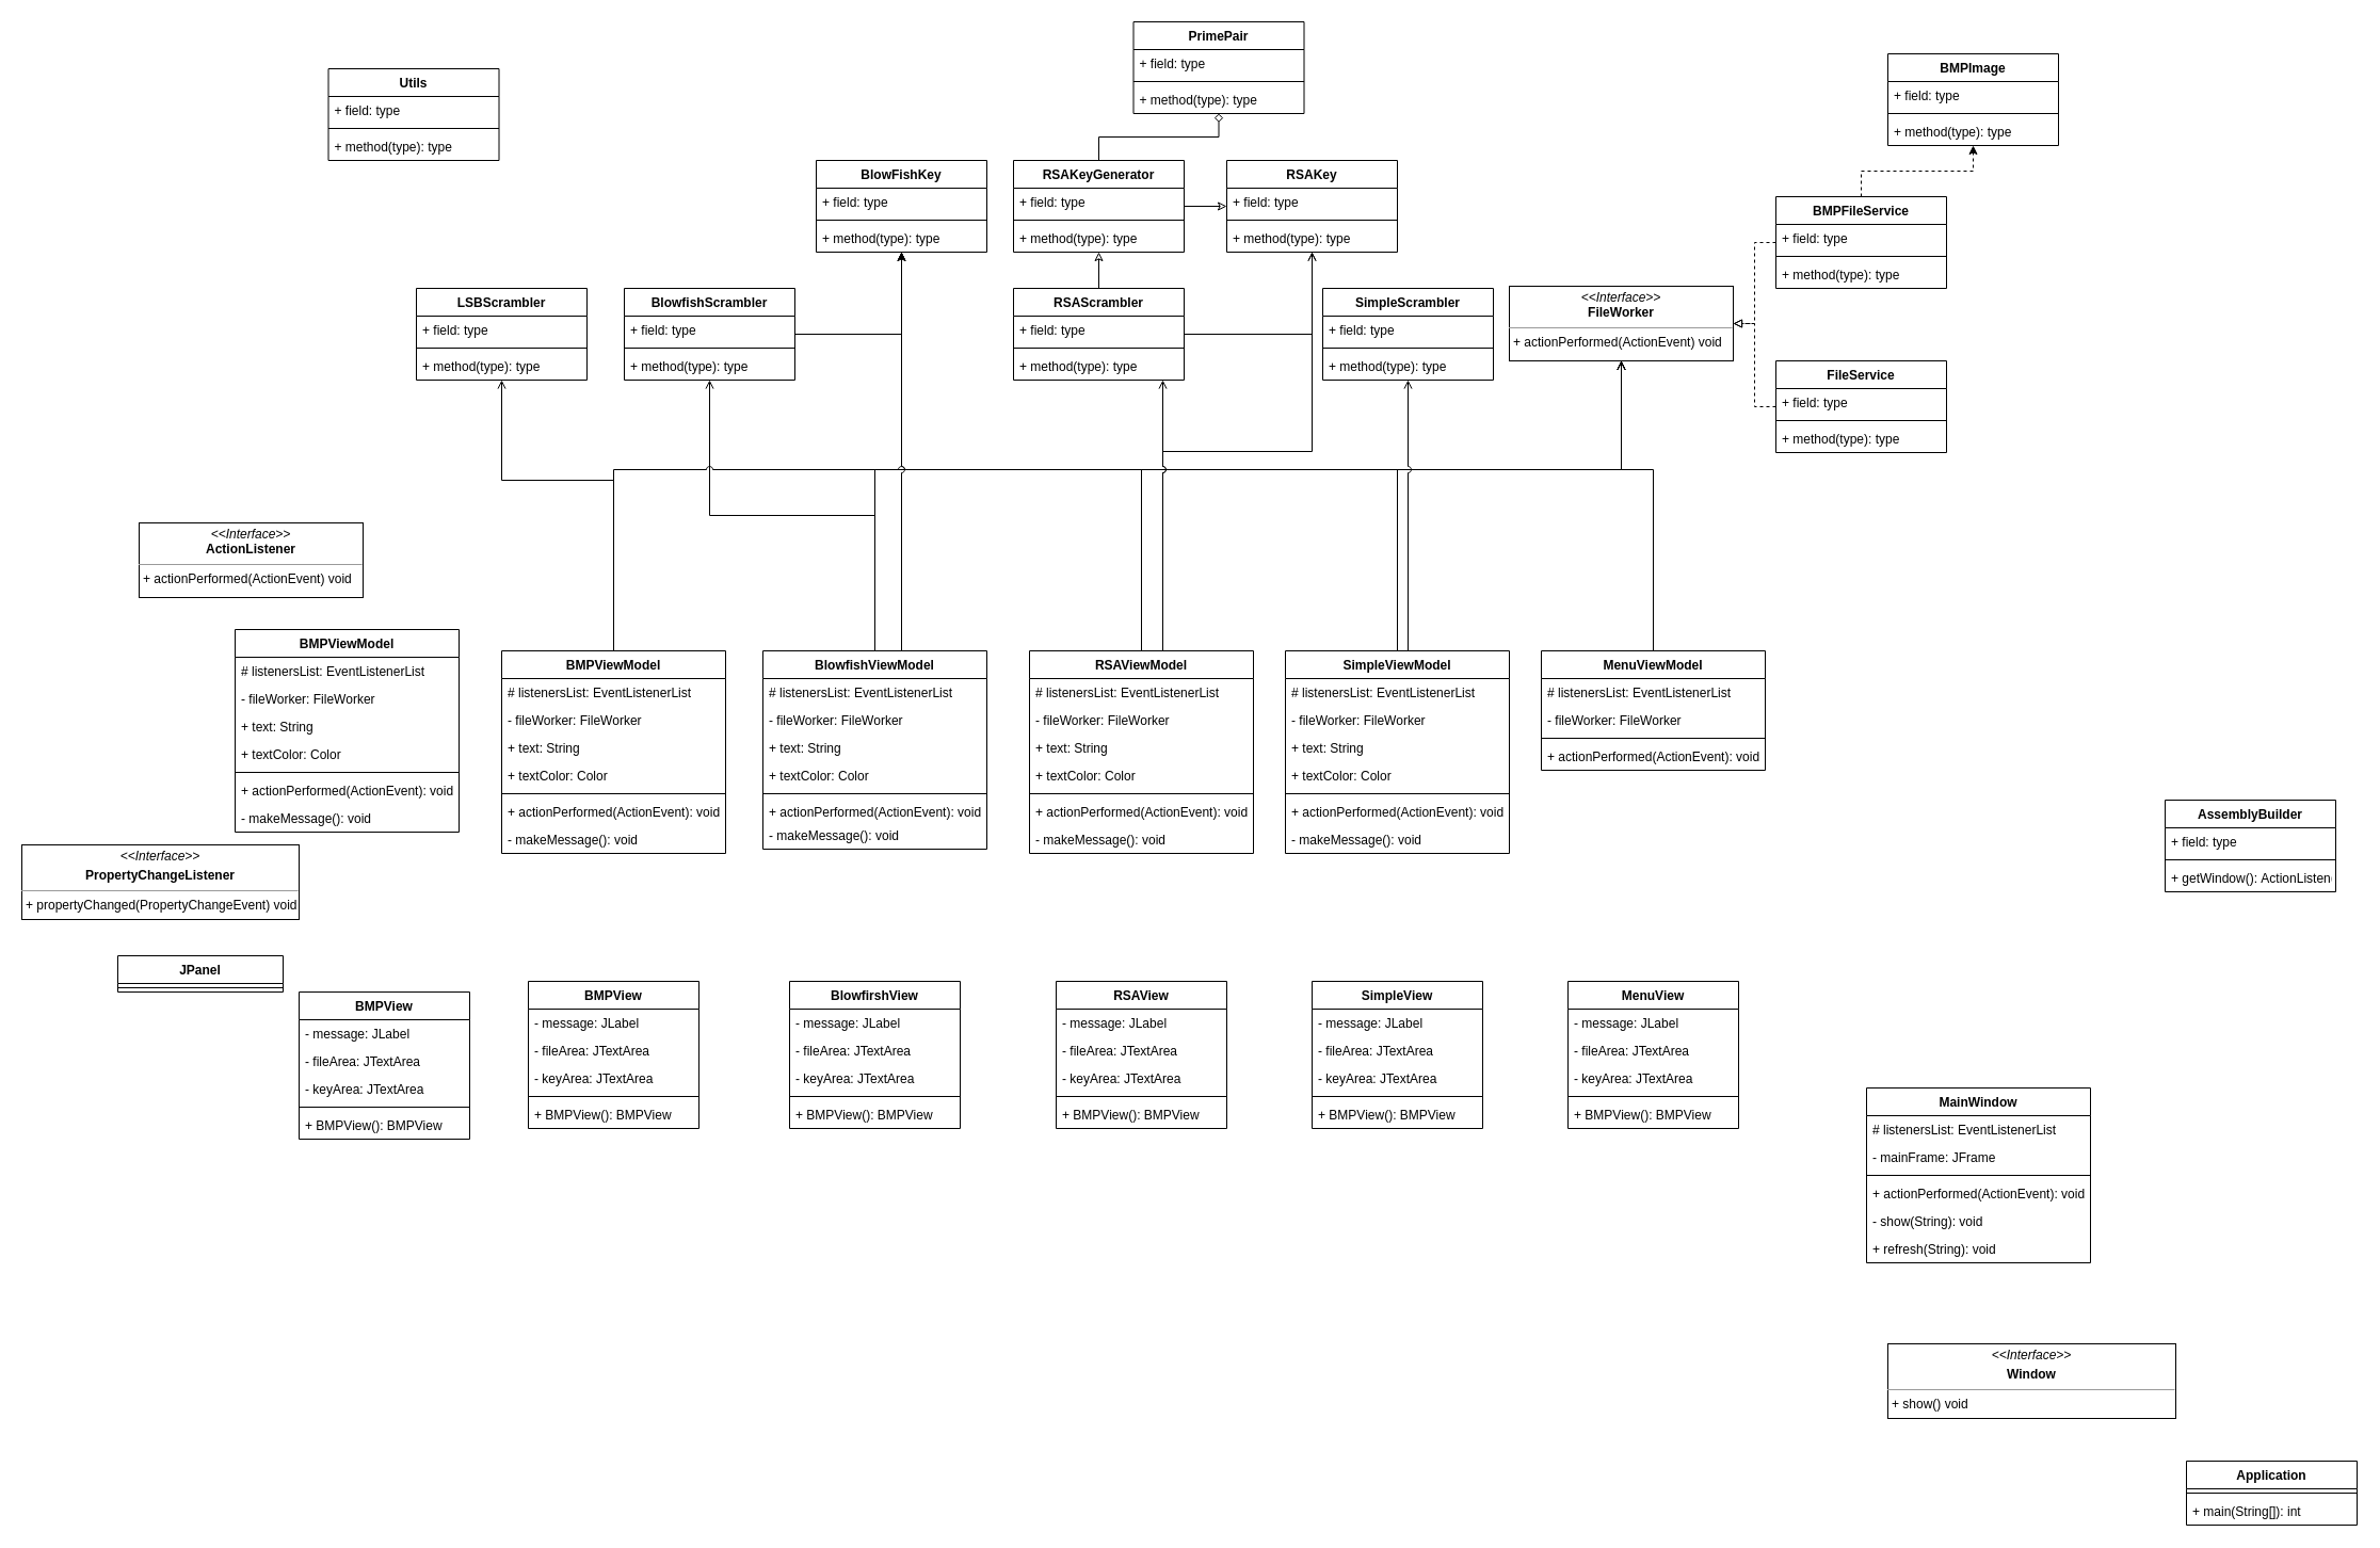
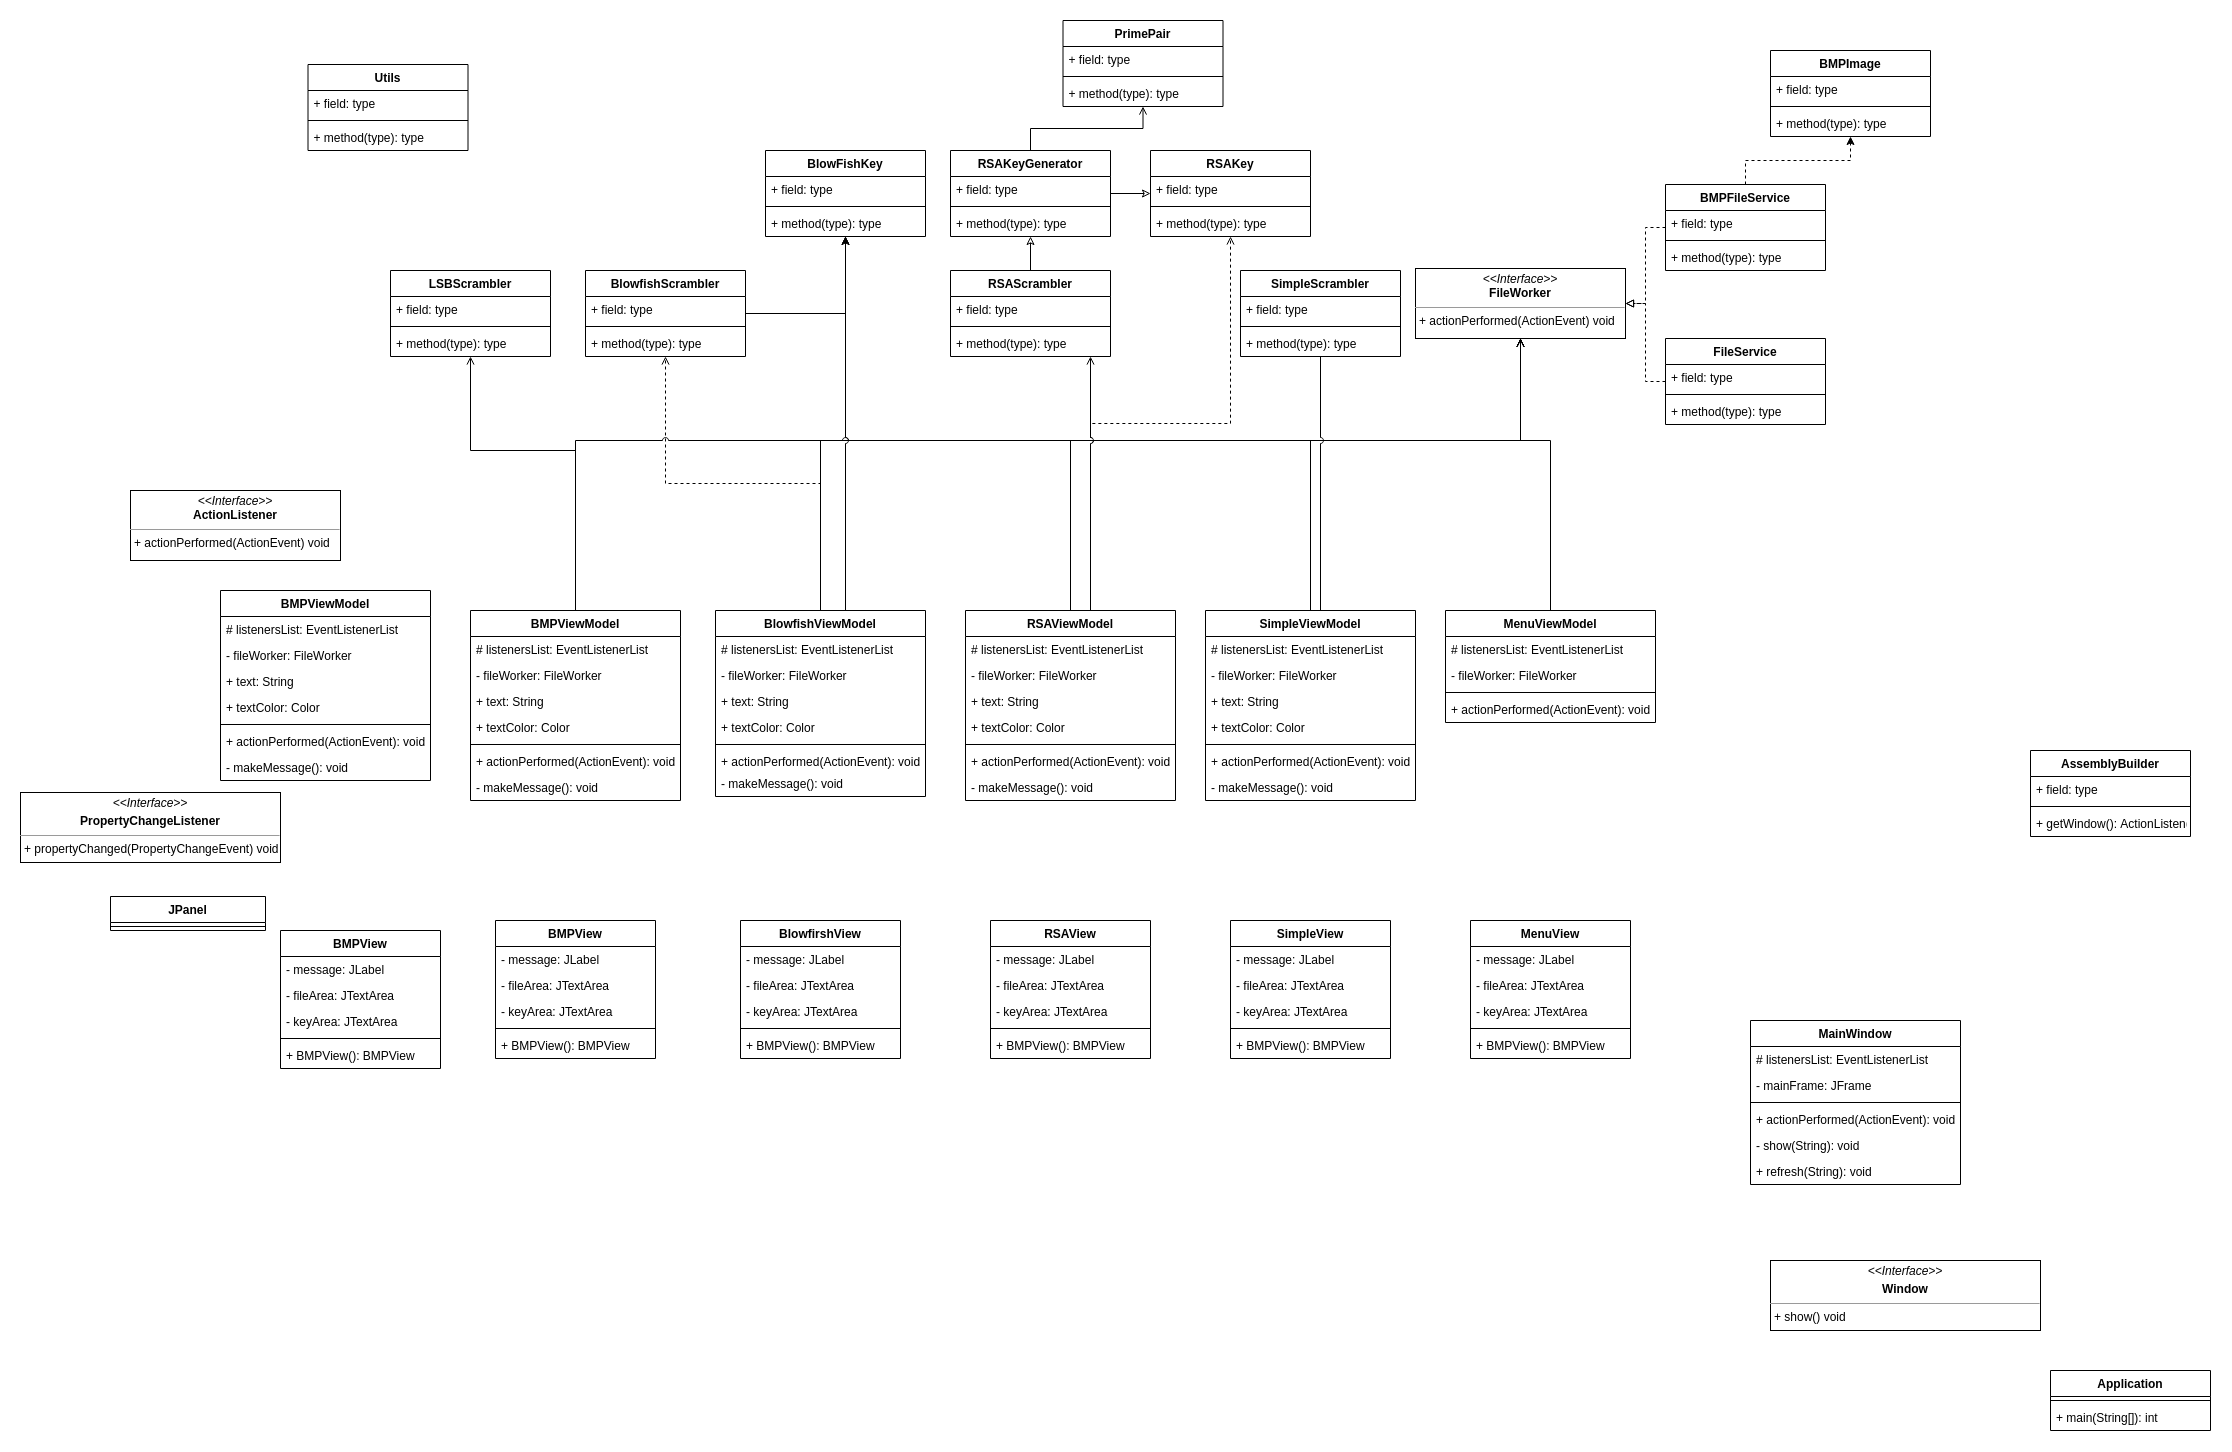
- <mxCell id="65" style="edgeStyle=orthogonalEdgeStyle;rounded=0;jumpStyle=arc;orthogonalLoop=1;jettySize=auto;html=1;startArrow=none;startFill=0;endArrow=diamond;endFill=0;" parent="1" source="67" target="82" edge="1"><mxGeometry relative="1" as="geometry" /></mxCell>
+ <mxCell id="65" style="edgeStyle=orthogonalEdgeStyle;rounded=0;jumpStyle=arc;orthogonalLoop=1;jettySize=auto;html=1;startArrow=none;startFill=0;endArrow=open;endFill=0;" parent="1" source="67" target="82" edge="1"><mxGeometry relative="1" as="geometry" /></mxCell>
- <mxCell id="59" style="edgeStyle=orthogonalEdgeStyle;rounded=0;jumpStyle=arc;orthogonalLoop=1;jettySize=auto;html=1;startArrow=none;startFill=0;endArrow=open;endFill=0;" parent="1" source="61" target="90" edge="1"><mxGeometry relative="1" as="geometry" /></mxCell>
- <mxCell id="37" style="edgeStyle=orthogonalEdgeStyle;rounded=0;jumpStyle=arc;orthogonalLoop=1;jettySize=auto;html=1;startArrow=none;startFill=0;endArrow=open;endFill=0;" parent="1" source="38" target="142" edge="1"><mxGeometry relative="1" as="geometry"><Array as="points"><mxPoint x="1320" y="550" /><mxPoint x="1320" y="550" /></Array></mxGeometry></mxCell>
+ <mxCell id="37" style="edgeStyle=orthogonalEdgeStyle;rounded=0;jumpStyle=arc;orthogonalLoop=1;jettySize=auto;html=1;startArrow=none;startFill=0;endArrow=none;endFill=0;" parent="1" source="38" target="142" edge="1"><mxGeometry relative="1" as="geometry"><Array as="points"><mxPoint x="1320" y="550" /><mxPoint x="1320" y="550" /></Array></mxGeometry></mxCell>
- <mxCell id="27" style="edgeStyle=orthogonalEdgeStyle;rounded=0;jumpStyle=arc;orthogonalLoop=1;jettySize=auto;html=1;startArrow=none;startFill=0;endArrow=open;endFill=0;" parent="1" source="28" target="90" edge="1"><mxGeometry relative="1" as="geometry"><Array as="points"><mxPoint x="1090" y="423" /><mxPoint x="1230" y="423" /></Array></mxGeometry></mxCell>
+ <mxCell id="27" style="edgeStyle=orthogonalEdgeStyle;rounded=0;jumpStyle=arc;orthogonalLoop=1;jettySize=auto;html=1;startArrow=none;startFill=0;endArrow=open;endFill=0;dashed=1;" parent="1" source="28" target="90" edge="1"><mxGeometry relative="1" as="geometry"><Array as="points"><mxPoint x="1090" y="423" /><mxPoint x="1230" y="423" /></Array></mxGeometry></mxCell>
- <mxCell id="5" style="edgeStyle=orthogonalEdgeStyle;rounded=0;jumpStyle=arc;orthogonalLoop=1;jettySize=auto;html=1;startArrow=none;startFill=0;endArrow=open;endFill=0;" parent="1" source="7" target="148" edge="1"><mxGeometry relative="1" as="geometry" /></mxCell>
+ <mxCell id="5" style="edgeStyle=orthogonalEdgeStyle;rounded=0;jumpStyle=arc;orthogonalLoop=1;jettySize=auto;html=1;startArrow=none;startFill=0;endArrow=open;endFill=0;dashed=1;" parent="1" source="7" target="148" edge="1"><mxGeometry relative="1" as="geometry" /></mxCell>
